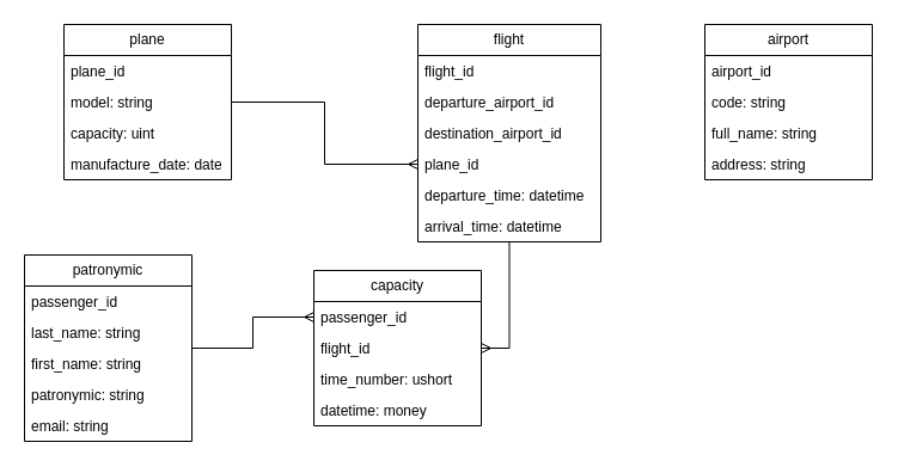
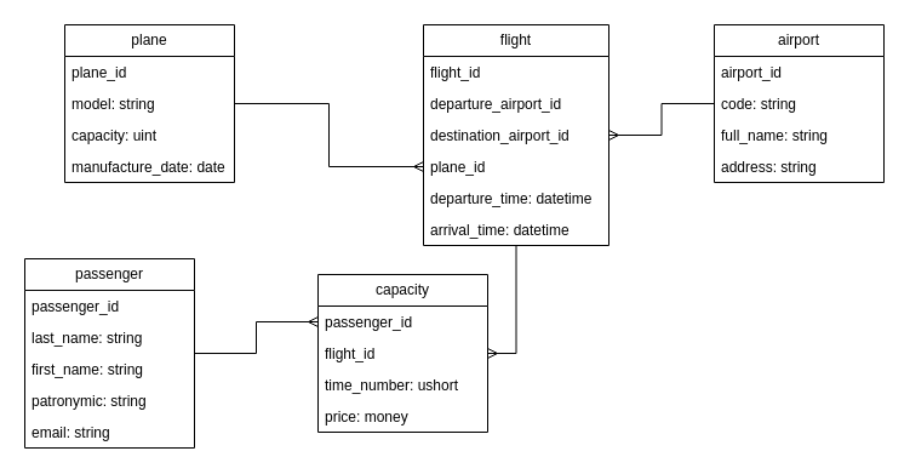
+ <mxCell id="10" style="edgeStyle=orthogonalEdgeStyle;rounded=0;orthogonalLoop=1;jettySize=auto;html=1;endArrow=ERmany;endFill=0;" parent="1" source="11" target="6" edge="1"><mxGeometry relative="1" as="geometry" /></mxCell>
- <mxCell id="17" value="patronymic" style="swimlane;fontStyle=0;childLayout=stackLayout;horizontal=1;startSize=26;fillColor=none;horizontalStack=0;resizeParent=1;resizeParentMax=0;resizeLast=0;collapsible=1;marginBottom=0;whiteSpace=wrap;html=1;" parent="1" vertex="1"><mxGeometry x="20" y="213" width="140" height="156" as="geometry" /></mxCell>
+ <mxCell id="17" value="passenger" style="swimlane;fontStyle=0;childLayout=stackLayout;horizontal=1;startSize=26;fillColor=none;horizontalStack=0;resizeParent=1;resizeParentMax=0;resizeLast=0;collapsible=1;marginBottom=0;whiteSpace=wrap;html=1;" parent="1" vertex="1"><mxGeometry x="20" y="213" width="140" height="156" as="geometry" /></mxCell>
- <mxCell id="27" value="datetime: money" style="text;strokeColor=none;fillColor=none;align=left;verticalAlign=top;spacingLeft=4;spacingRight=4;overflow=hidden;rotatable=0;points=[[0,0.5],[1,0.5]];portConstraint=eastwest;whiteSpace=wrap;html=1;" parent="23" vertex="1"><mxGeometry y="104" width="140" height="26" as="geometry" /></mxCell>
+ <mxCell id="27" value="price: money" style="text;strokeColor=none;fillColor=none;align=left;verticalAlign=top;spacingLeft=4;spacingRight=4;overflow=hidden;rotatable=0;points=[[0,0.5],[1,0.5]];portConstraint=eastwest;whiteSpace=wrap;html=1;" parent="23" vertex="1"><mxGeometry y="104" width="140" height="26" as="geometry" /></mxCell>
